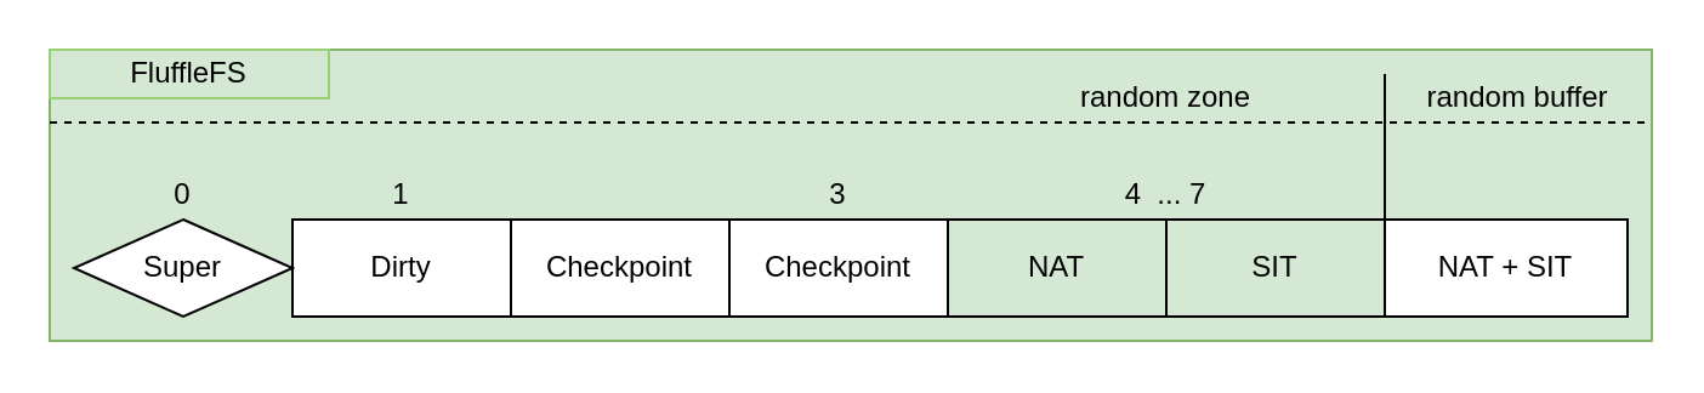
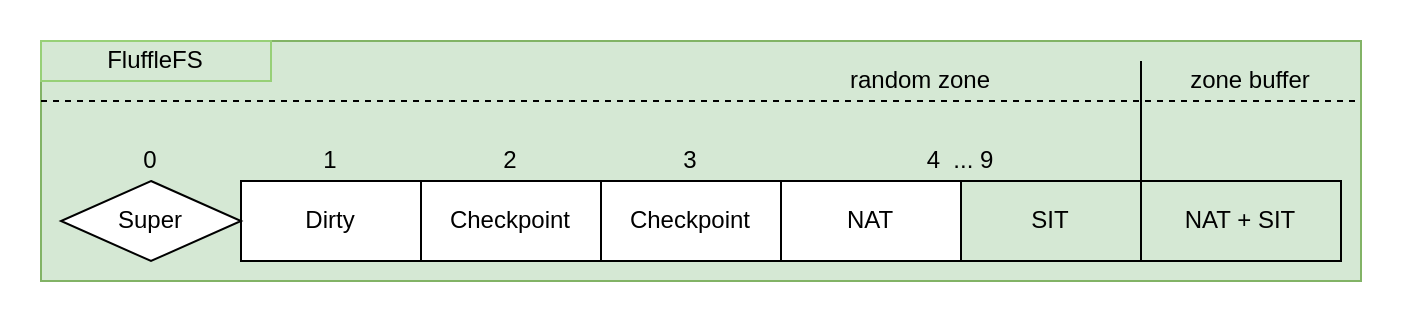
- <mxCell id="7" value="random zone" style="text;html=1;strokeColor=none;fillColor=none;align=center;verticalAlign=middle;whiteSpace=wrap;rounded=0;" parent="1" vertex="1"><mxGeometry x="390" y="30" width="180" height="20" as="geometry" /></mxCell>
+ <mxCell id="7" value="random zone" style="text;html=1;strokeColor=none;fillColor=none;align=center;verticalAlign=middle;whiteSpace=wrap;rounded=0;" parent="1" vertex="1"><mxGeometry x="370" y="30" width="180" height="20" as="geometry" /></mxCell>
- <mxCell id="15" value="random buffer" style="text;html=1;strokeColor=none;fillColor=none;align=center;verticalAlign=middle;whiteSpace=wrap;rounded=0;" vertex="1" parent="1"><mxGeometry x="570" y="30" width="110" height="20" as="geometry" /></mxCell>
+ <mxCell id="15" value="zone buffer" style="text;html=1;strokeColor=none;fillColor=none;align=center;verticalAlign=middle;whiteSpace=wrap;rounded=0;" vertex="1" parent="1"><mxGeometry x="570" y="30" width="110" height="20" as="geometry" /></mxCell>
+ <mxCell id="12" value="2" style="text;html=1;strokeColor=none;fillColor=none;align=center;verticalAlign=middle;whiteSpace=wrap;rounded=0;" vertex="1" parent="1"><mxGeometry x="215" y="70" width="80" height="20" as="geometry" /></mxCell>
- <mxCell id="19" value="4&amp;nbsp; ... 7" style="text;html=1;strokeColor=none;fillColor=none;align=center;verticalAlign=middle;whiteSpace=wrap;rounded=0;" vertex="1" parent="1"><mxGeometry x="400" y="70" width="160" height="20" as="geometry" /></mxCell>
+ <mxCell id="19" value="4&amp;nbsp; ... 9" style="text;html=1;strokeColor=none;fillColor=none;align=center;verticalAlign=middle;whiteSpace=wrap;rounded=0;" vertex="1" parent="1"><mxGeometry x="400" y="70" width="160" height="20" as="geometry" /></mxCell>
- <mxCell id="16" value="NAT" style="rounded=0;whiteSpace=wrap;html=1;fillColor=#d5e8d4;" vertex="1" parent="1"><mxGeometry x="390" y="90" width="90" height="40" as="geometry" /></mxCell>
+ <mxCell id="16" value="NAT" style="rounded=0;whiteSpace=wrap;html=1;" vertex="1" parent="1"><mxGeometry x="390" y="90" width="90" height="40" as="geometry" /></mxCell>
- <mxCell id="18" value="NAT + SIT" style="rounded=0;whiteSpace=wrap;html=1;" vertex="1" parent="1"><mxGeometry x="570" y="90" width="100" height="40" as="geometry" /></mxCell>
+ <mxCell id="18" value="NAT + SIT" style="rounded=0;whiteSpace=wrap;html=1;fillColor=#d5e8d4;" vertex="1" parent="1"><mxGeometry x="570" y="90" width="100" height="40" as="geometry" /></mxCell>
